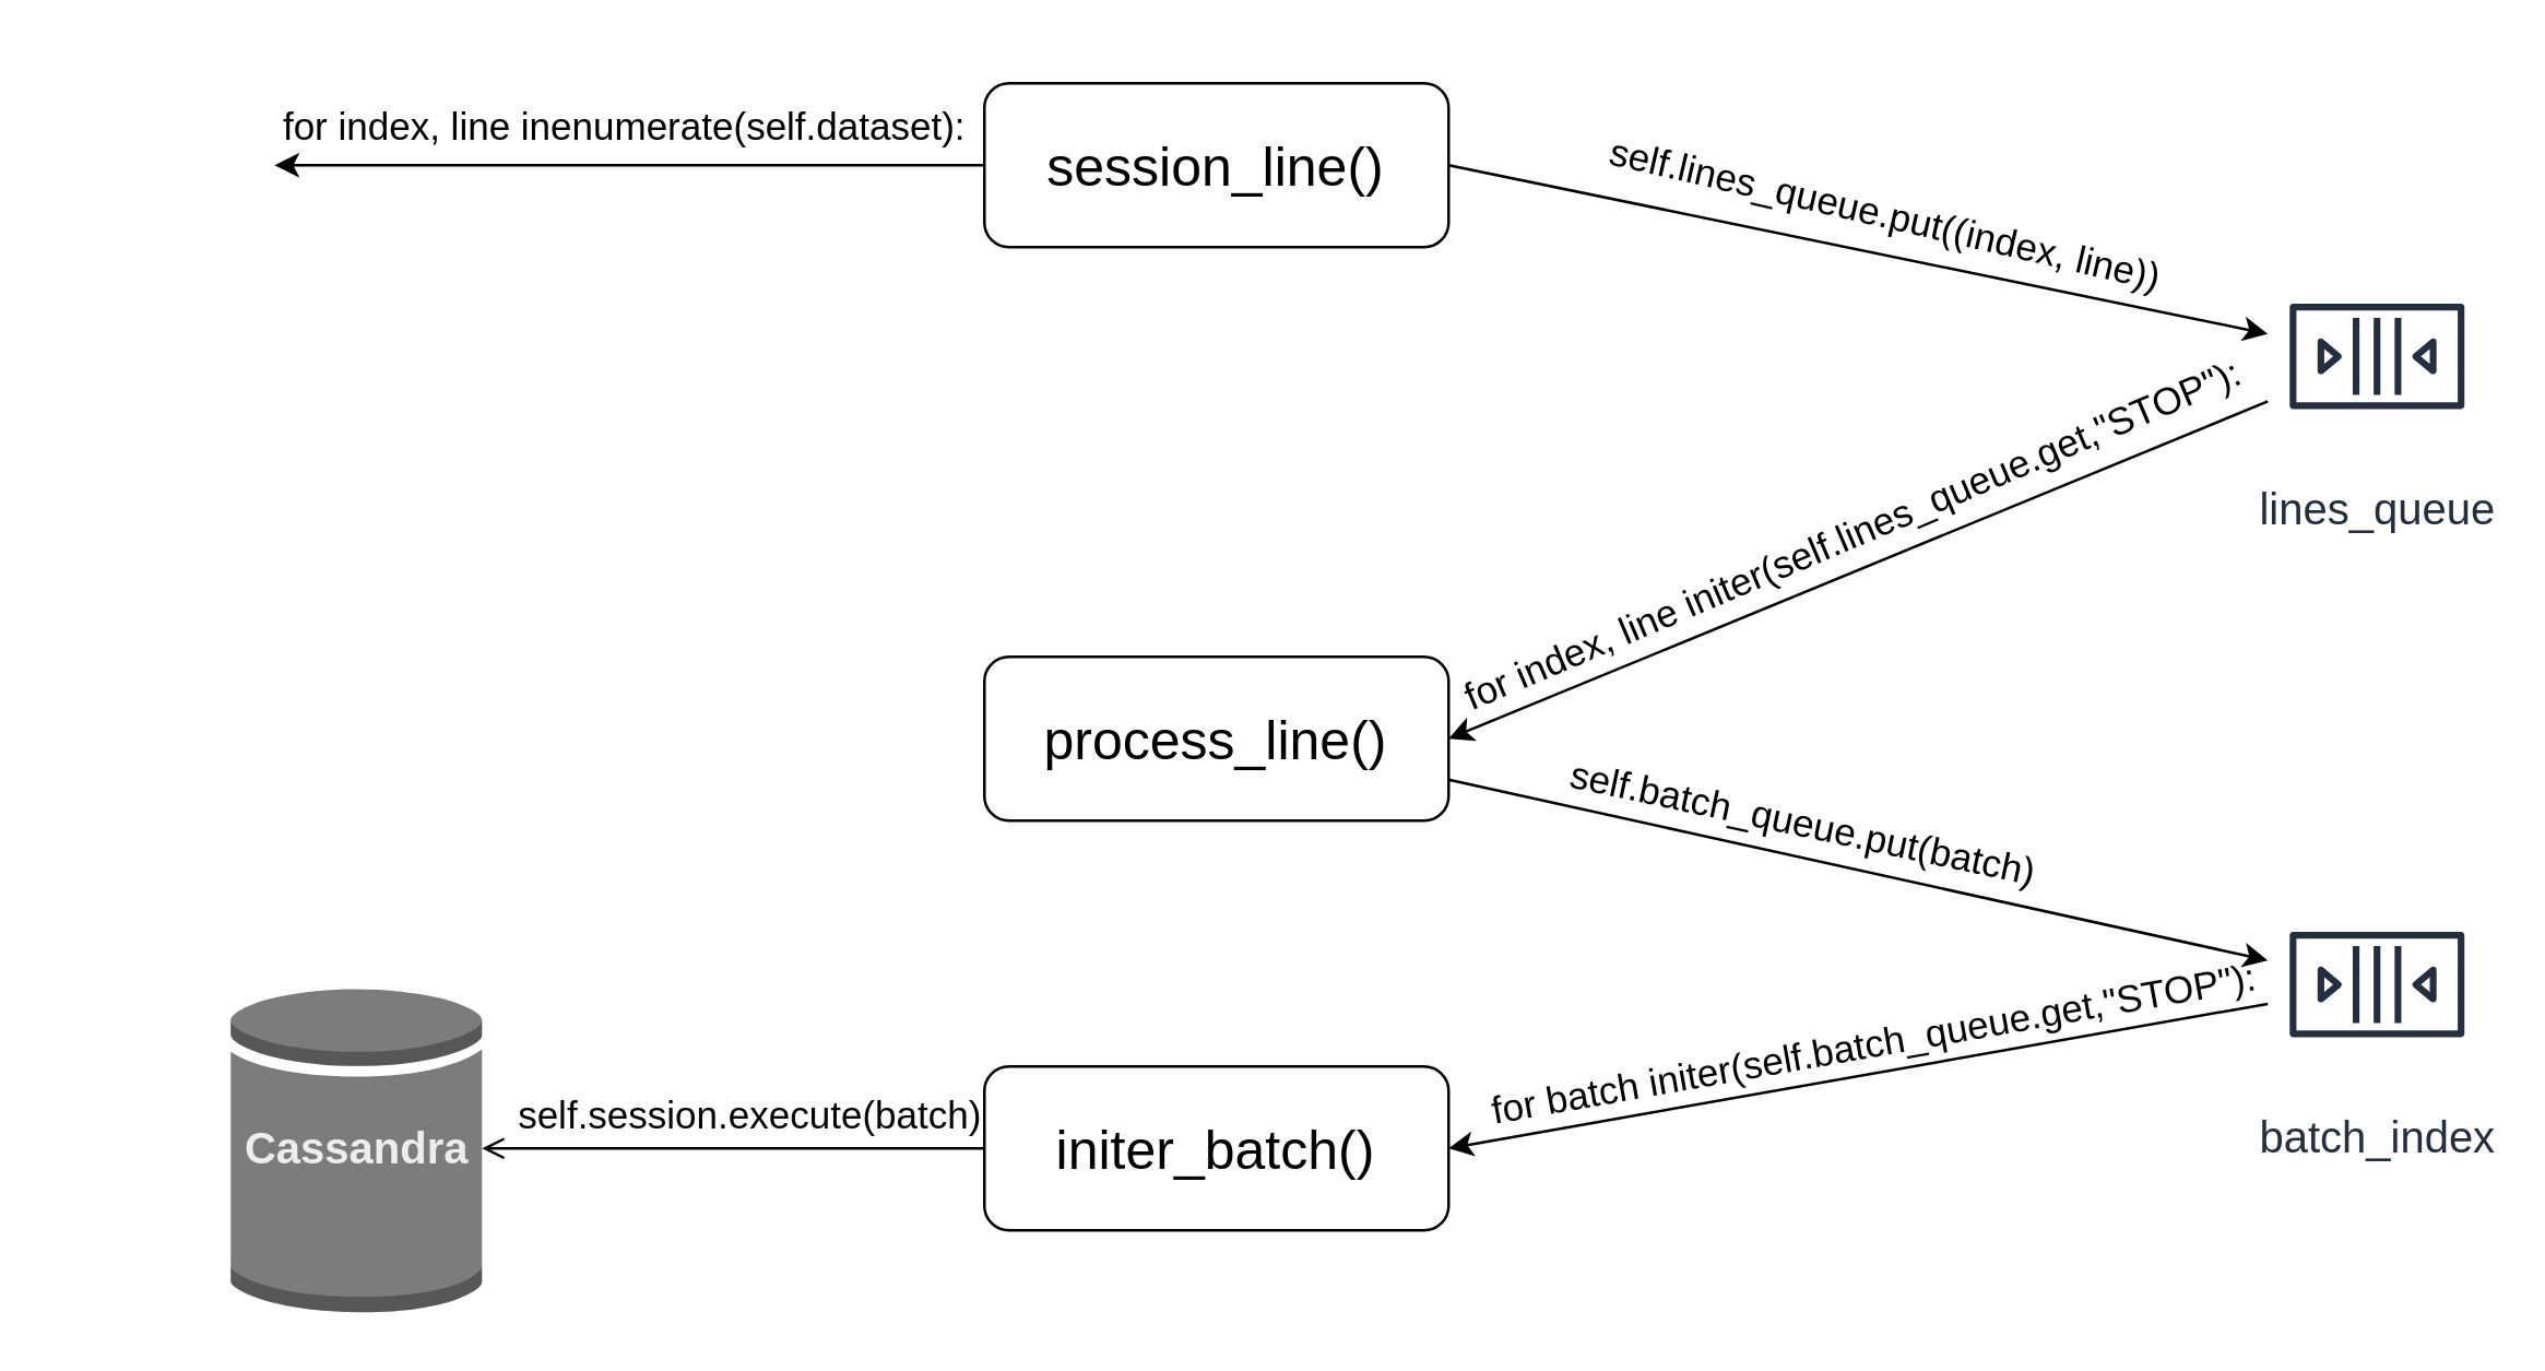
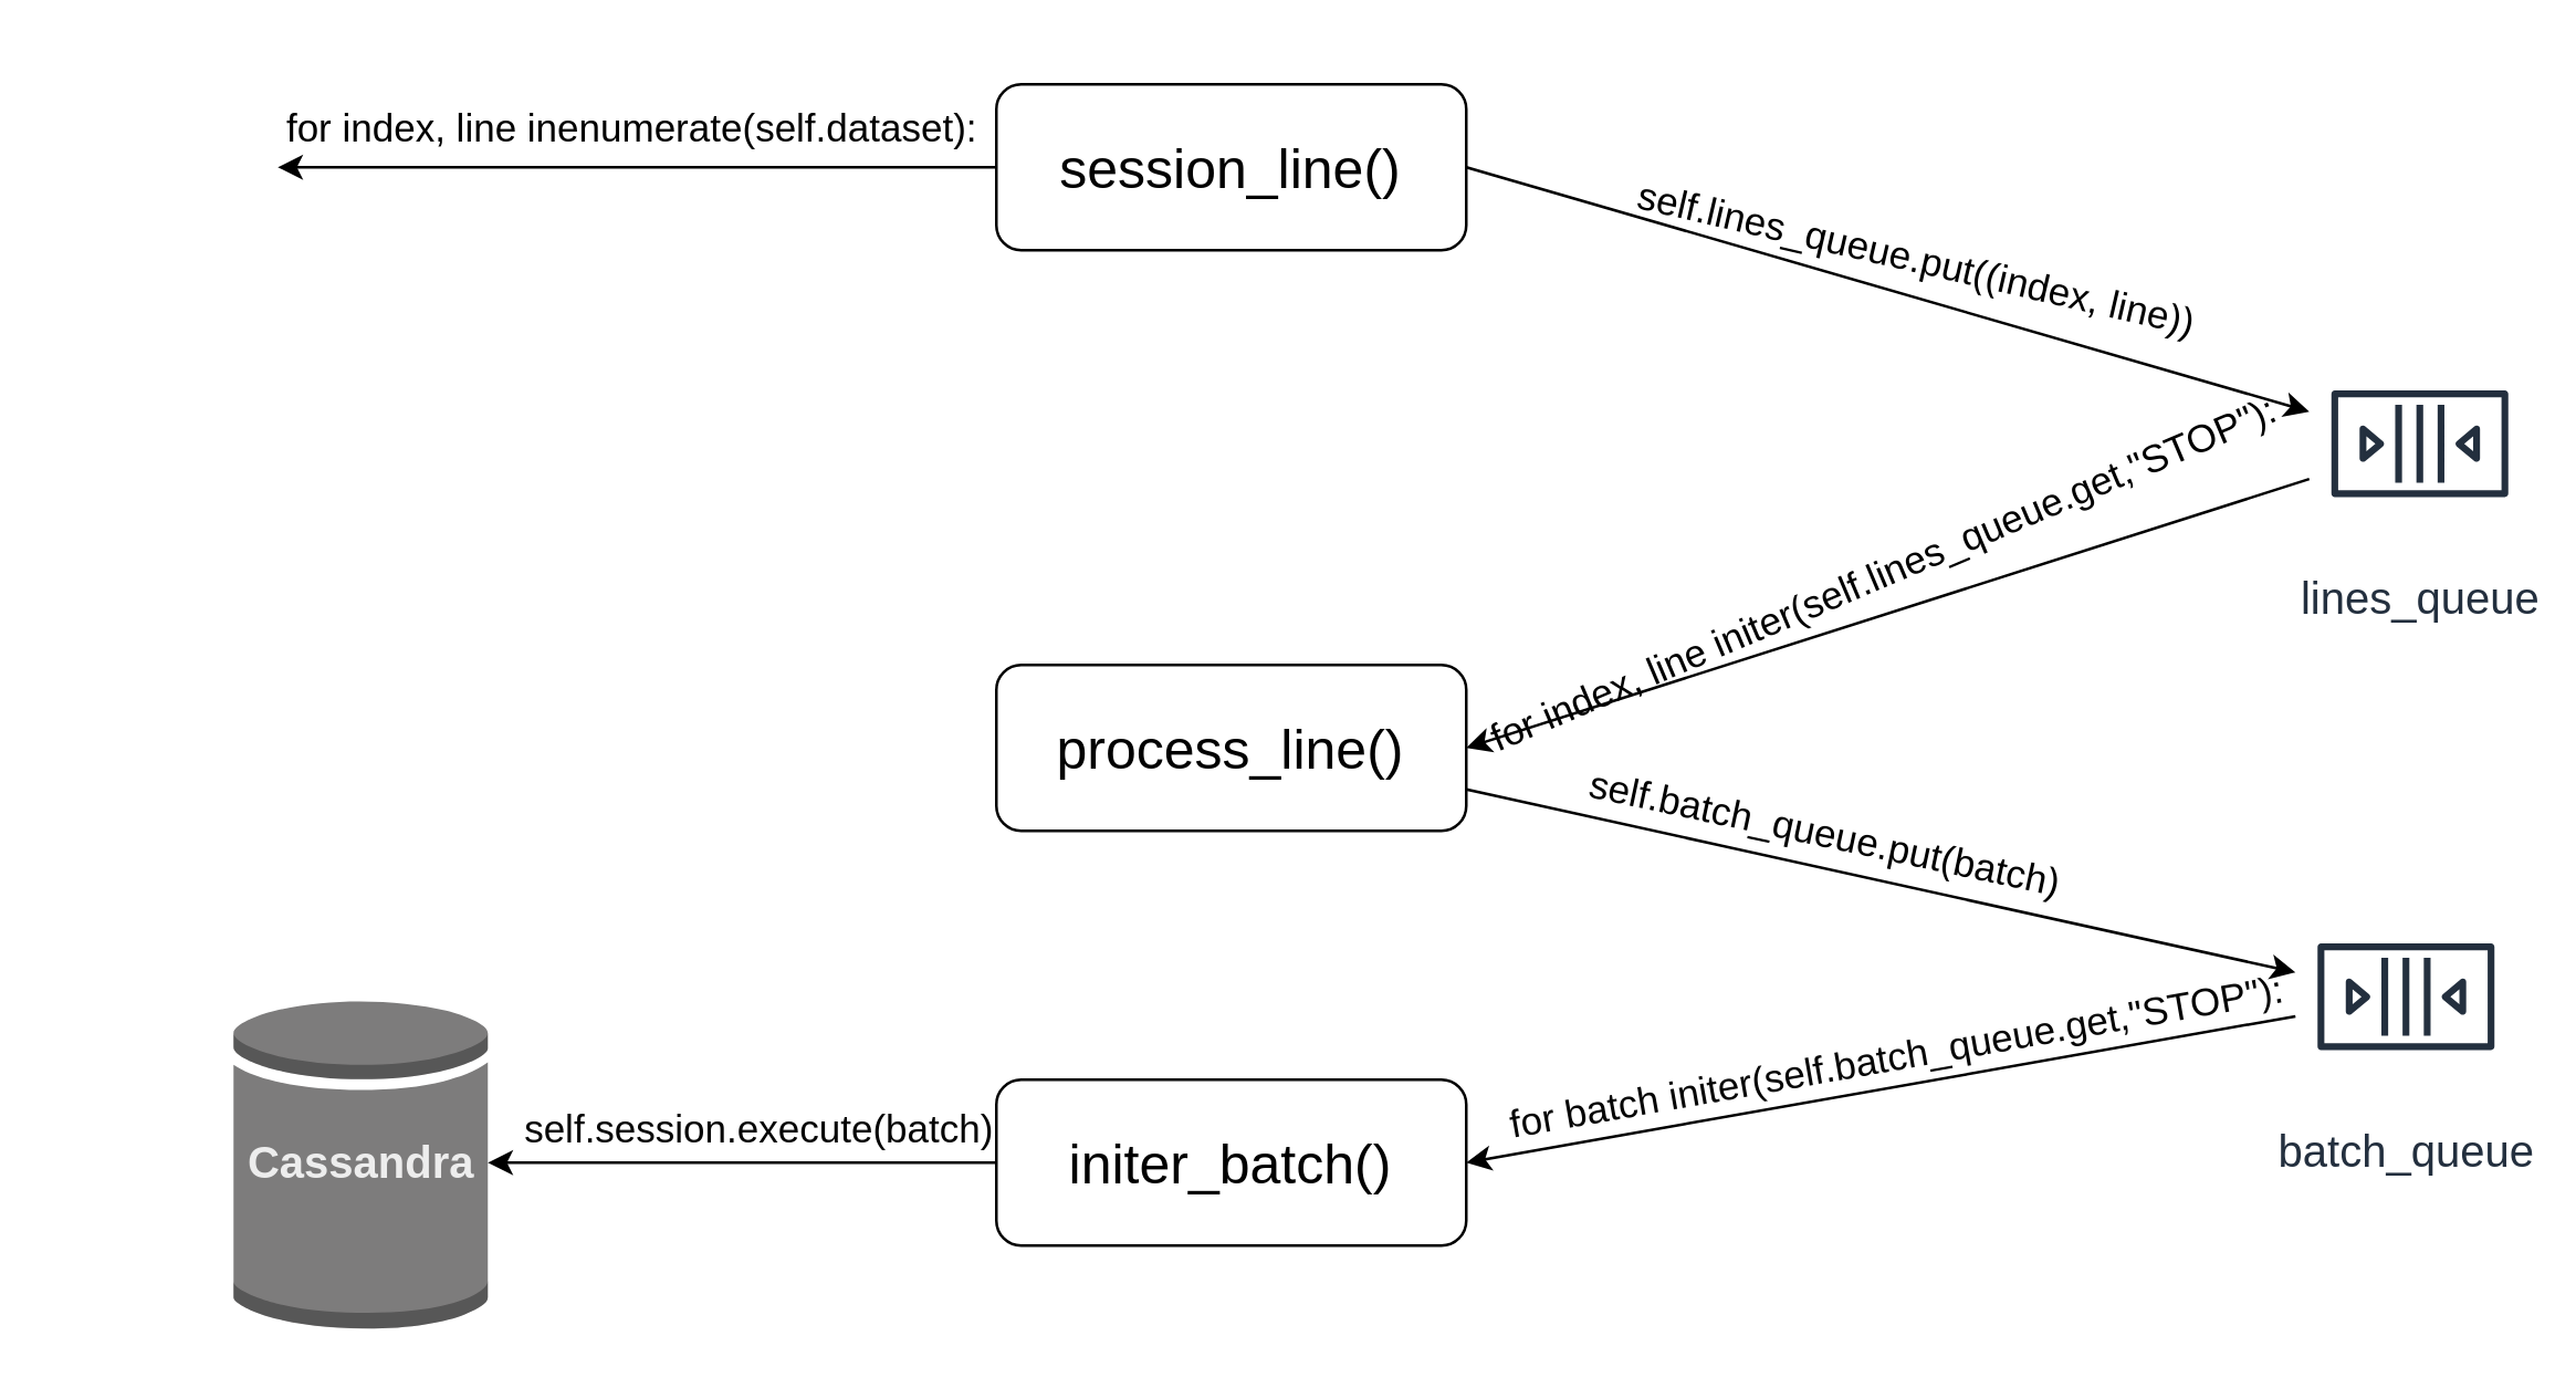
- <mxCell id="8" value="&lt;div style=&quot;font-size: 16px;&quot;&gt;lines_queue&lt;/div&gt;" style="outlineConnect=0;fontColor=#232F3E;gradientColor=none;strokeColor=#232F3E;fillColor=none;dashed=0;verticalLabelPosition=bottom;verticalAlign=top;align=center;html=1;fontSize=16;fontStyle=0;aspect=fixed;shape=mxgraph.aws4.resourceIcon;resIcon=mxgraph.aws4.queue;" vertex="1" parent="1"><mxGeometry x="830" y="90" width="80" height="80" as="geometry" /></mxCell>
+ <mxCell id="8" value="&lt;div style=&quot;font-size: 16px;&quot;&gt;lines_queue&lt;/div&gt;" style="outlineConnect=0;fontColor=#232F3E;gradientColor=none;strokeColor=#232F3E;fillColor=none;dashed=0;verticalLabelPosition=bottom;verticalAlign=top;align=center;html=1;fontSize=16;fontStyle=0;aspect=fixed;shape=mxgraph.aws4.resourceIcon;resIcon=mxgraph.aws4.queue;" vertex="1" parent="1"><mxGeometry x="835" y="120" width="80" height="80" as="geometry" /></mxCell>
- <mxCell id="14" value="&lt;div style=&quot;font-size: 16px&quot;&gt;batch_index&lt;/div&gt;" style="outlineConnect=0;fontColor=#232F3E;gradientColor=none;strokeColor=#232F3E;fillColor=none;dashed=0;verticalLabelPosition=bottom;verticalAlign=top;align=center;html=1;fontSize=16;fontStyle=0;aspect=fixed;shape=mxgraph.aws4.resourceIcon;resIcon=mxgraph.aws4.queue;" vertex="1" parent="1"><mxGeometry x="830" y="320" width="80" height="80" as="geometry" /></mxCell>
+ <mxCell id="14" value="&lt;div style=&quot;font-size: 16px&quot;&gt;batch_queue&lt;/div&gt;" style="outlineConnect=0;fontColor=#232F3E;gradientColor=none;strokeColor=#232F3E;fillColor=none;dashed=0;verticalLabelPosition=bottom;verticalAlign=top;align=center;html=1;fontSize=16;fontStyle=0;aspect=fixed;shape=mxgraph.aws4.resourceIcon;resIcon=mxgraph.aws4.queue;" vertex="1" parent="1"><mxGeometry x="830" y="320" width="80" height="80" as="geometry" /></mxCell>
- <mxCell id="18" style="edgeStyle=none;rounded=0;orthogonalLoop=1;jettySize=auto;html=1;exitX=0;exitY=0.5;exitDx=0;exitDy=0;entryX=1;entryY=0.5;entryDx=0;entryDy=0;entryPerimeter=0;startArrow=none;startFill=0;endArrow=open;endFill=1;fontSize=14;fontColor=#050505;" edge="1" parent="1" source="20" target="15"><mxGeometry relative="1" as="geometry" /></mxCell>
+ <mxCell id="18" style="edgeStyle=none;rounded=0;orthogonalLoop=1;jettySize=auto;html=1;exitX=0;exitY=0.5;exitDx=0;exitDy=0;entryX=1;entryY=0.5;entryDx=0;entryDy=0;entryPerimeter=0;startArrow=none;startFill=0;endArrow=classic;endFill=1;fontSize=14;fontColor=#050505;" edge="1" parent="1" source="20" target="15"><mxGeometry relative="1" as="geometry" /></mxCell>
